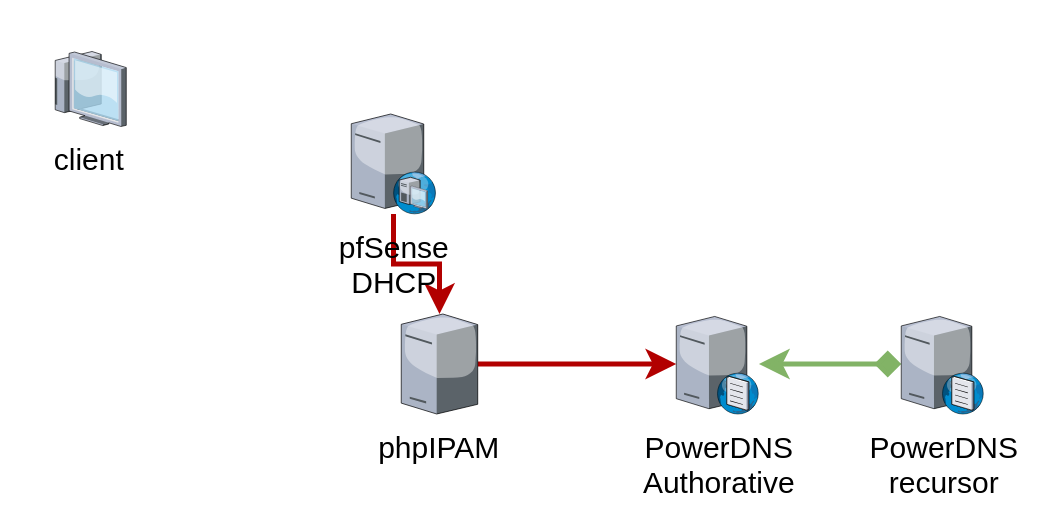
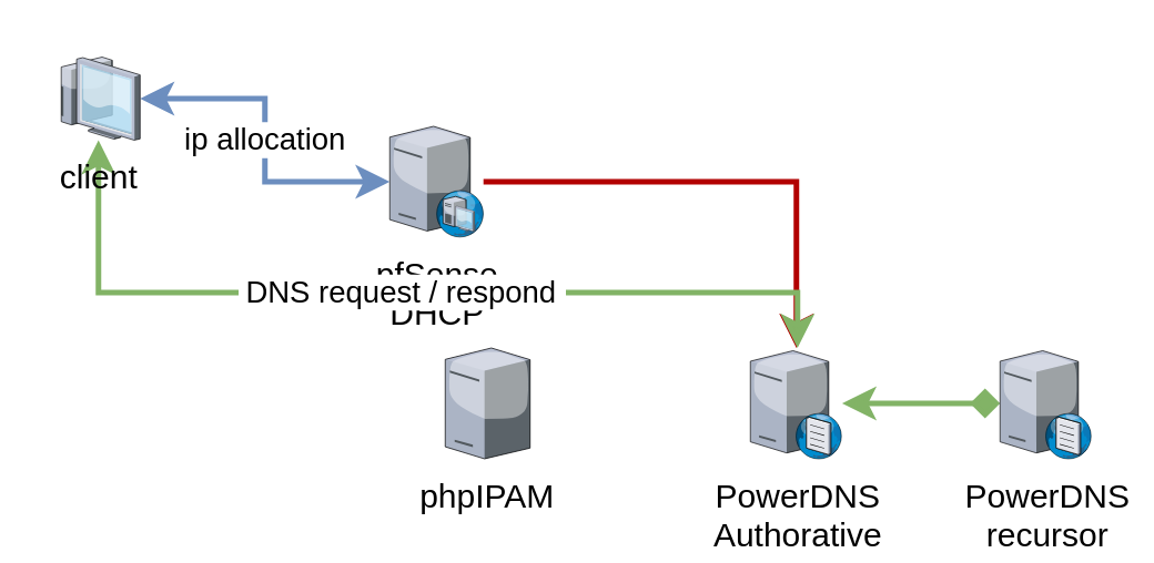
+ <mxCell id="9" value="&amp;nbsp;ip allocation&amp;nbsp;" style="edgeStyle=orthogonalEdgeStyle;rounded=0;orthogonalLoop=1;jettySize=auto;html=1;startArrow=classic;startFill=1;fillColor=#dae8fc;strokeColor=#6c8ebf;strokeWidth=2;" edge="1" parent="1" source="11" target="6"><mxGeometry relative="1" as="geometry" /></mxCell>
- <mxCell id="5" style="edgeStyle=orthogonalEdgeStyle;rounded=0;orthogonalLoop=1;jettySize=auto;html=1;fillColor=#e51400;strokeColor=#B20000;strokeWidth=2;" edge="1" parent="1" source="6" target="8"><mxGeometry relative="1" as="geometry" /></mxCell>
+ <mxCell id="5" style="edgeStyle=orthogonalEdgeStyle;rounded=0;orthogonalLoop=1;jettySize=auto;html=1;fillColor=#e51400;strokeColor=#B20000;strokeWidth=2;" edge="1" parent="1" source="6" target="3"><mxGeometry relative="1" as="geometry" /></mxCell>
+ <mxCell id="10" value="&amp;nbsp;DNS request / respond&amp;nbsp;" style="edgeStyle=orthogonalEdgeStyle;rounded=0;orthogonalLoop=1;jettySize=auto;html=1;startArrow=classic;startFill=1;fillColor=#d5e8d4;strokeColor=#82b366;strokeWidth=2;" edge="1" parent="1" source="11" target="3"><mxGeometry relative="1" as="geometry"><mxPoint x="330" y="105" as="targetPoint" /><Array as="points"><mxPoint x="35" y="105" /><mxPoint x="287" y="105" /></Array></mxGeometry></mxCell>
- <mxCell id="7" style="edgeStyle=orthogonalEdgeStyle;rounded=0;orthogonalLoop=1;jettySize=auto;html=1;fillColor=#e51400;strokeColor=#B20000;strokeWidth=2;" edge="1" parent="1" source="8" target="3"><mxGeometry relative="1" as="geometry" /></mxCell>
